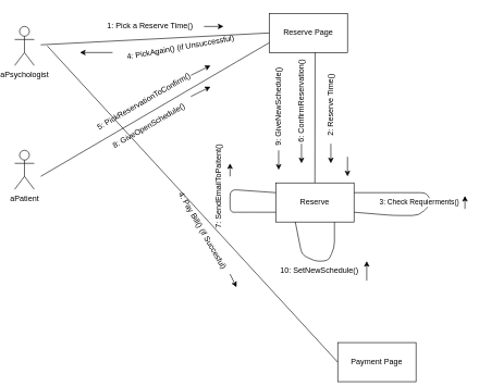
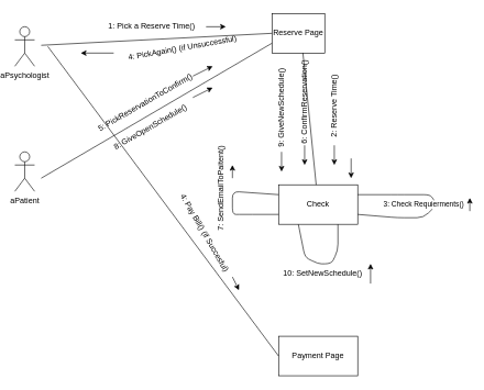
- <mxCell id="4" value="Reserve Page" style="rounded=0;whiteSpace=wrap;html=1;" parent="1" vertex="1"><mxGeometry x="410" y="20" width="120" height="60" as="geometry" /></mxCell>
+ <mxCell id="4" value="Reserve Page" style="rounded=0;whiteSpace=wrap;html=1;" parent="1" vertex="1"><mxGeometry x="410" y="20" width="80" height="60" as="geometry" /></mxCell>
- <mxCell id="5" value="Reserve" style="rounded=0;whiteSpace=wrap;html=1;" parent="1" vertex="1"><mxGeometry x="420" y="280" width="120" height="60" as="geometry" /></mxCell>
+ <mxCell id="5" value="Check" style="rounded=0;whiteSpace=wrap;html=1;" parent="1" vertex="1"><mxGeometry x="420" y="280" width="120" height="60" as="geometry" /></mxCell>
- <mxCell id="6" value="Payment Page" style="rounded=0;whiteSpace=wrap;html=1;" parent="1" vertex="1"><mxGeometry x="515" y="525" width="120" height="60" as="geometry" /></mxCell>
+ <mxCell id="6" value="Payment Page" style="rounded=0;whiteSpace=wrap;html=1;" parent="1" vertex="1"><mxGeometry x="420" y="510" width="120" height="60" as="geometry" /></mxCell>
